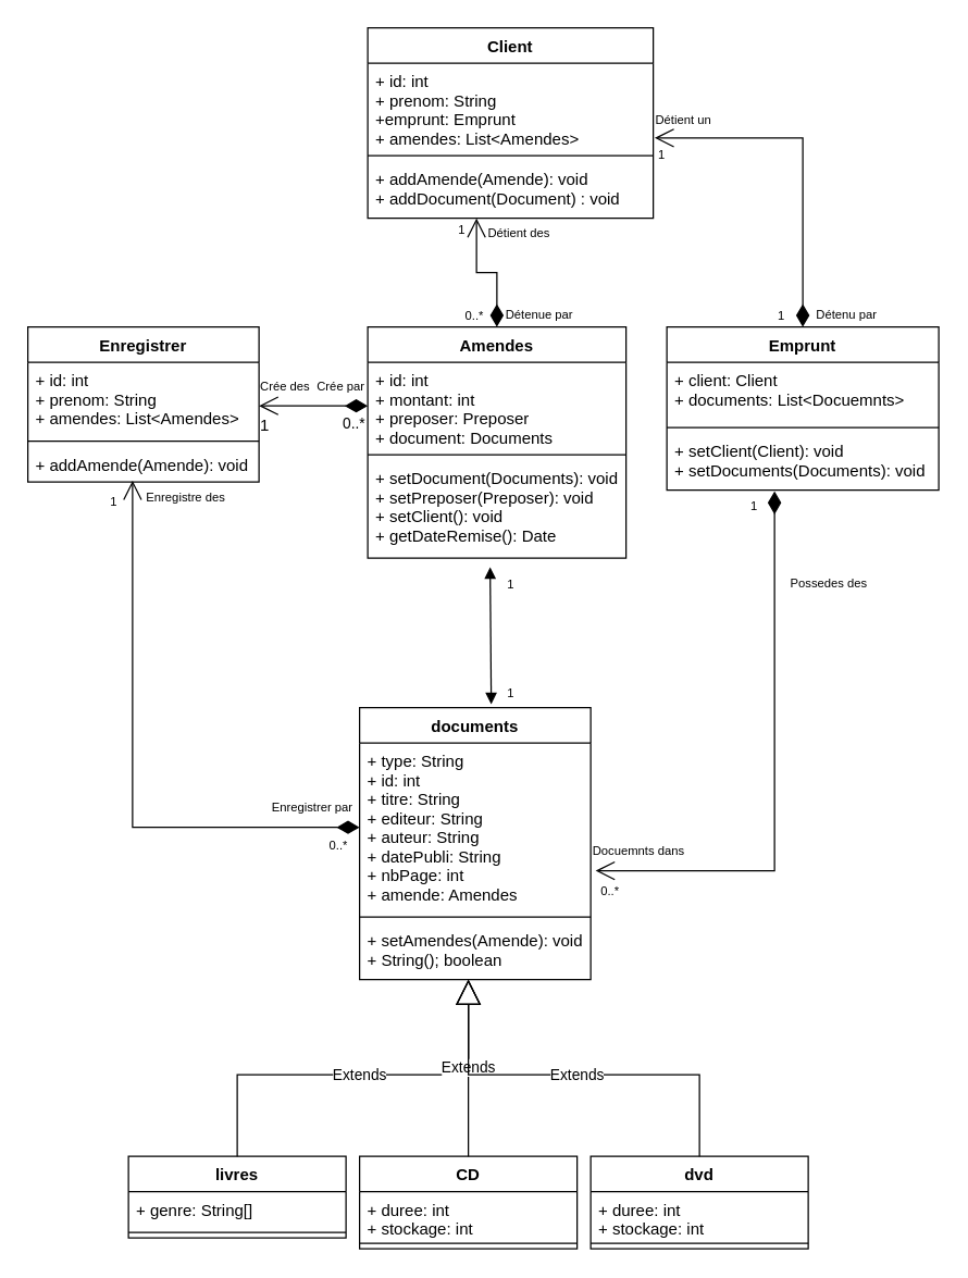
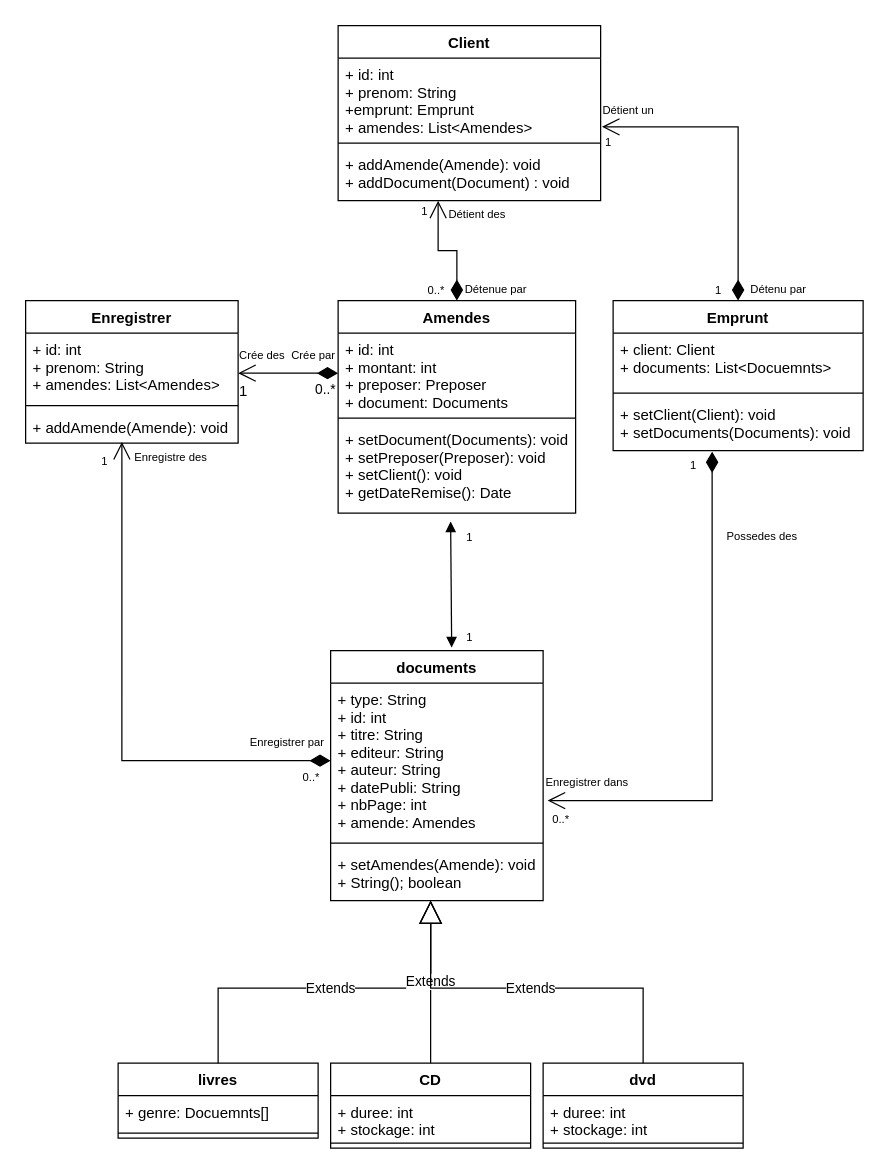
- <mxCell id="49" value="Docuemnts dans" style="text;html=1;align=center;verticalAlign=middle;resizable=0;points=[];autosize=1;strokeColor=none;fillColor=none;fontSize=9;" vertex="1" parent="1"><mxGeometry x="424" y="616" width="90" height="20" as="geometry" /></mxCell>
+ <mxCell id="49" value="Enregistrer dans" style="text;html=1;align=center;verticalAlign=middle;resizable=0;points=[];autosize=1;strokeColor=none;fillColor=none;fontSize=9;" vertex="1" parent="1"><mxGeometry x="424" y="616" width="90" height="20" as="geometry" /></mxCell>
- <mxCell id="7" value="+ genre: String[]" style="text;strokeColor=none;fillColor=none;align=left;verticalAlign=top;spacingLeft=4;spacingRight=4;overflow=hidden;rotatable=0;points=[[0,0.5],[1,0.5]];portConstraint=eastwest;" vertex="1" parent="6"><mxGeometry y="26" width="160" height="26" as="geometry" /></mxCell>
+ <mxCell id="7" value="+ genre: Docuemnts[]" style="text;strokeColor=none;fillColor=none;align=left;verticalAlign=top;spacingLeft=4;spacingRight=4;overflow=hidden;rotatable=0;points=[[0,0.5],[1,0.5]];portConstraint=eastwest;" vertex="1" parent="6"><mxGeometry y="26" width="160" height="26" as="geometry" /></mxCell>
